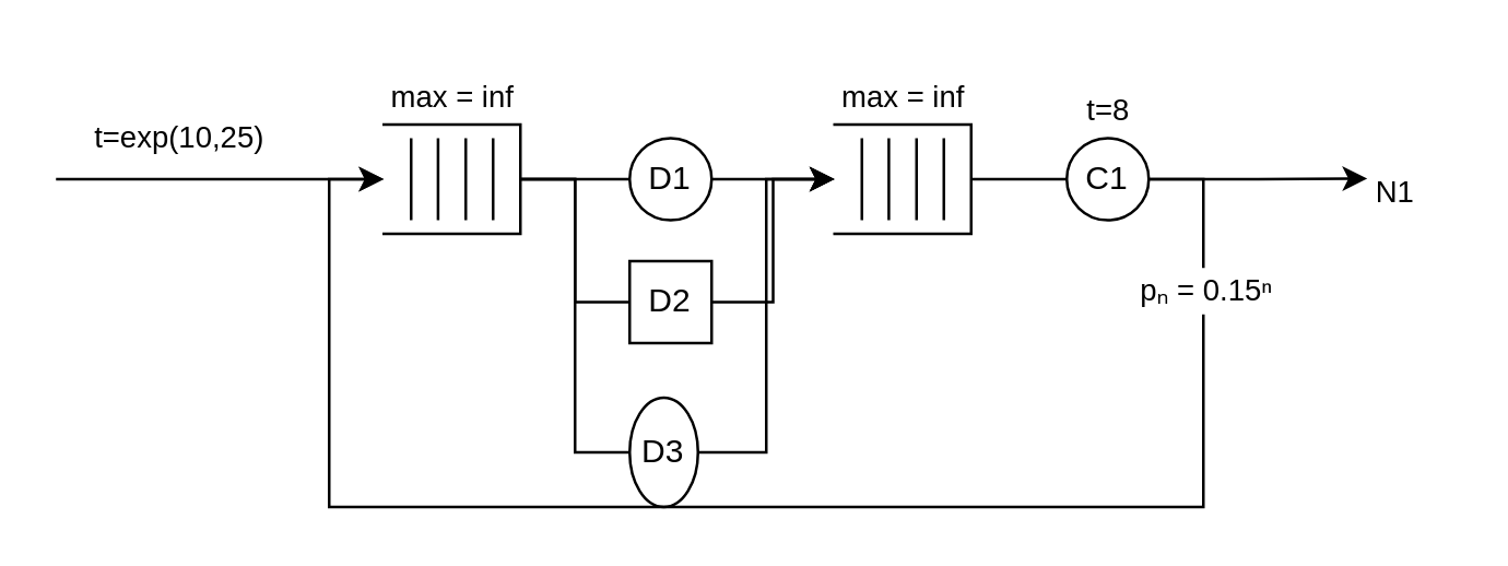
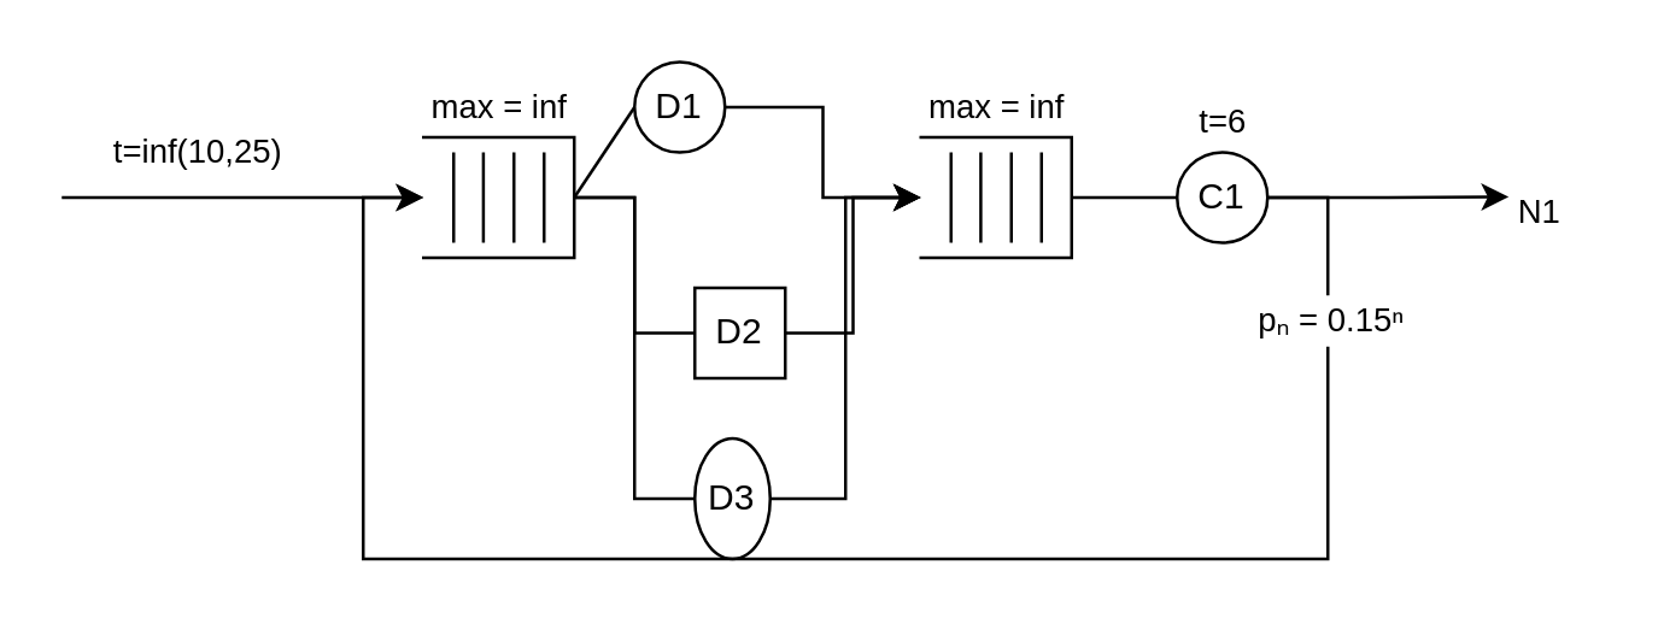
- <mxCell id="33" value="&lt;font style=&quot;font-size: 11px;&quot;&gt;t=8&lt;/font&gt;" style="text;html=1;align=center;verticalAlign=middle;resizable=0;points=[];autosize=1;strokeColor=none;fillColor=none;" vertex="1" parent="1"><mxGeometry x="385" y="25" width="40" height="30" as="geometry" /></mxCell>
+ <mxCell id="33" value="&lt;font style=&quot;font-size: 11px;&quot;&gt;t=6&lt;/font&gt;" style="text;html=1;align=center;verticalAlign=middle;resizable=0;points=[];autosize=1;strokeColor=none;fillColor=none;" vertex="1" parent="1"><mxGeometry x="385" y="25" width="40" height="30" as="geometry" /></mxCell>
- <mxCell id="12" value="&lt;font style=&quot;font-size: 11px;&quot;&gt;t=exp(10,25)&lt;/font&gt;" style="text;html=1;align=center;verticalAlign=middle;resizable=0;points=[];autosize=1;strokeColor=none;fillColor=none;" vertex="1" parent="1"><mxGeometry x="20" y="35" width="90" height="30" as="geometry" /></mxCell>
+ <mxCell id="12" value="&lt;font style=&quot;font-size: 11px;&quot;&gt;t=inf(10,25)&lt;/font&gt;" style="text;html=1;align=center;verticalAlign=middle;resizable=0;points=[];autosize=1;strokeColor=none;fillColor=none;" vertex="1" parent="1"><mxGeometry x="20" y="35" width="90" height="30" as="geometry" /></mxCell>
- <mxCell id="10" value="D1" style="ellipse;whiteSpace=wrap;html=1;aspect=fixed;" vertex="1" parent="1"><mxGeometry x="230" y="50" width="30" height="30" as="geometry" /></mxCell>
+ <mxCell id="10" value="D1" style="ellipse;whiteSpace=wrap;html=1;aspect=fixed;" vertex="1" parent="1"><mxGeometry x="210" y="20" width="30" height="30" as="geometry" /></mxCell>
